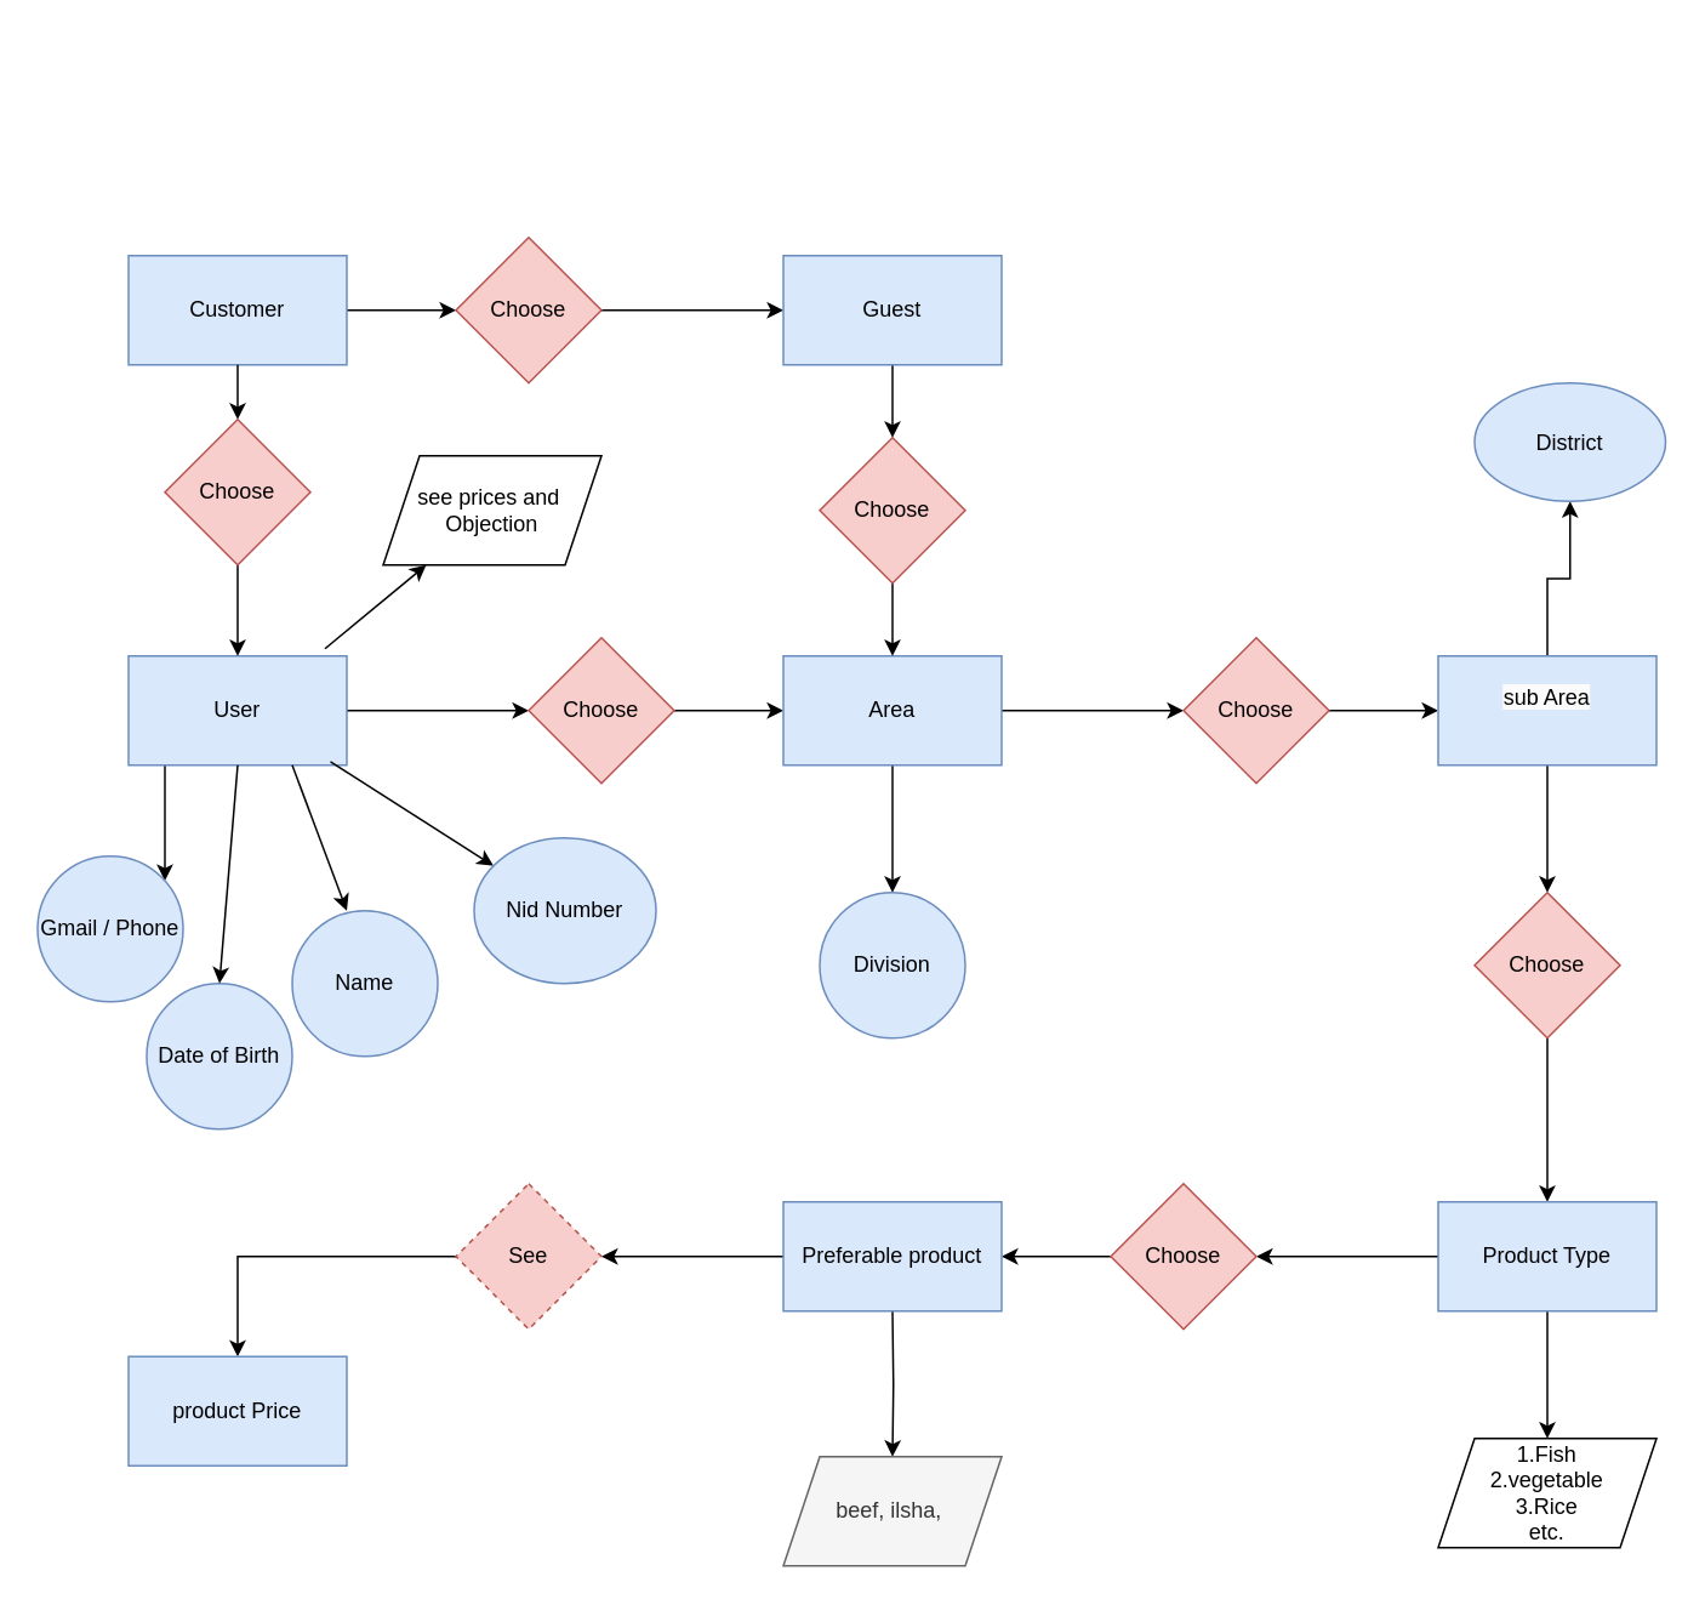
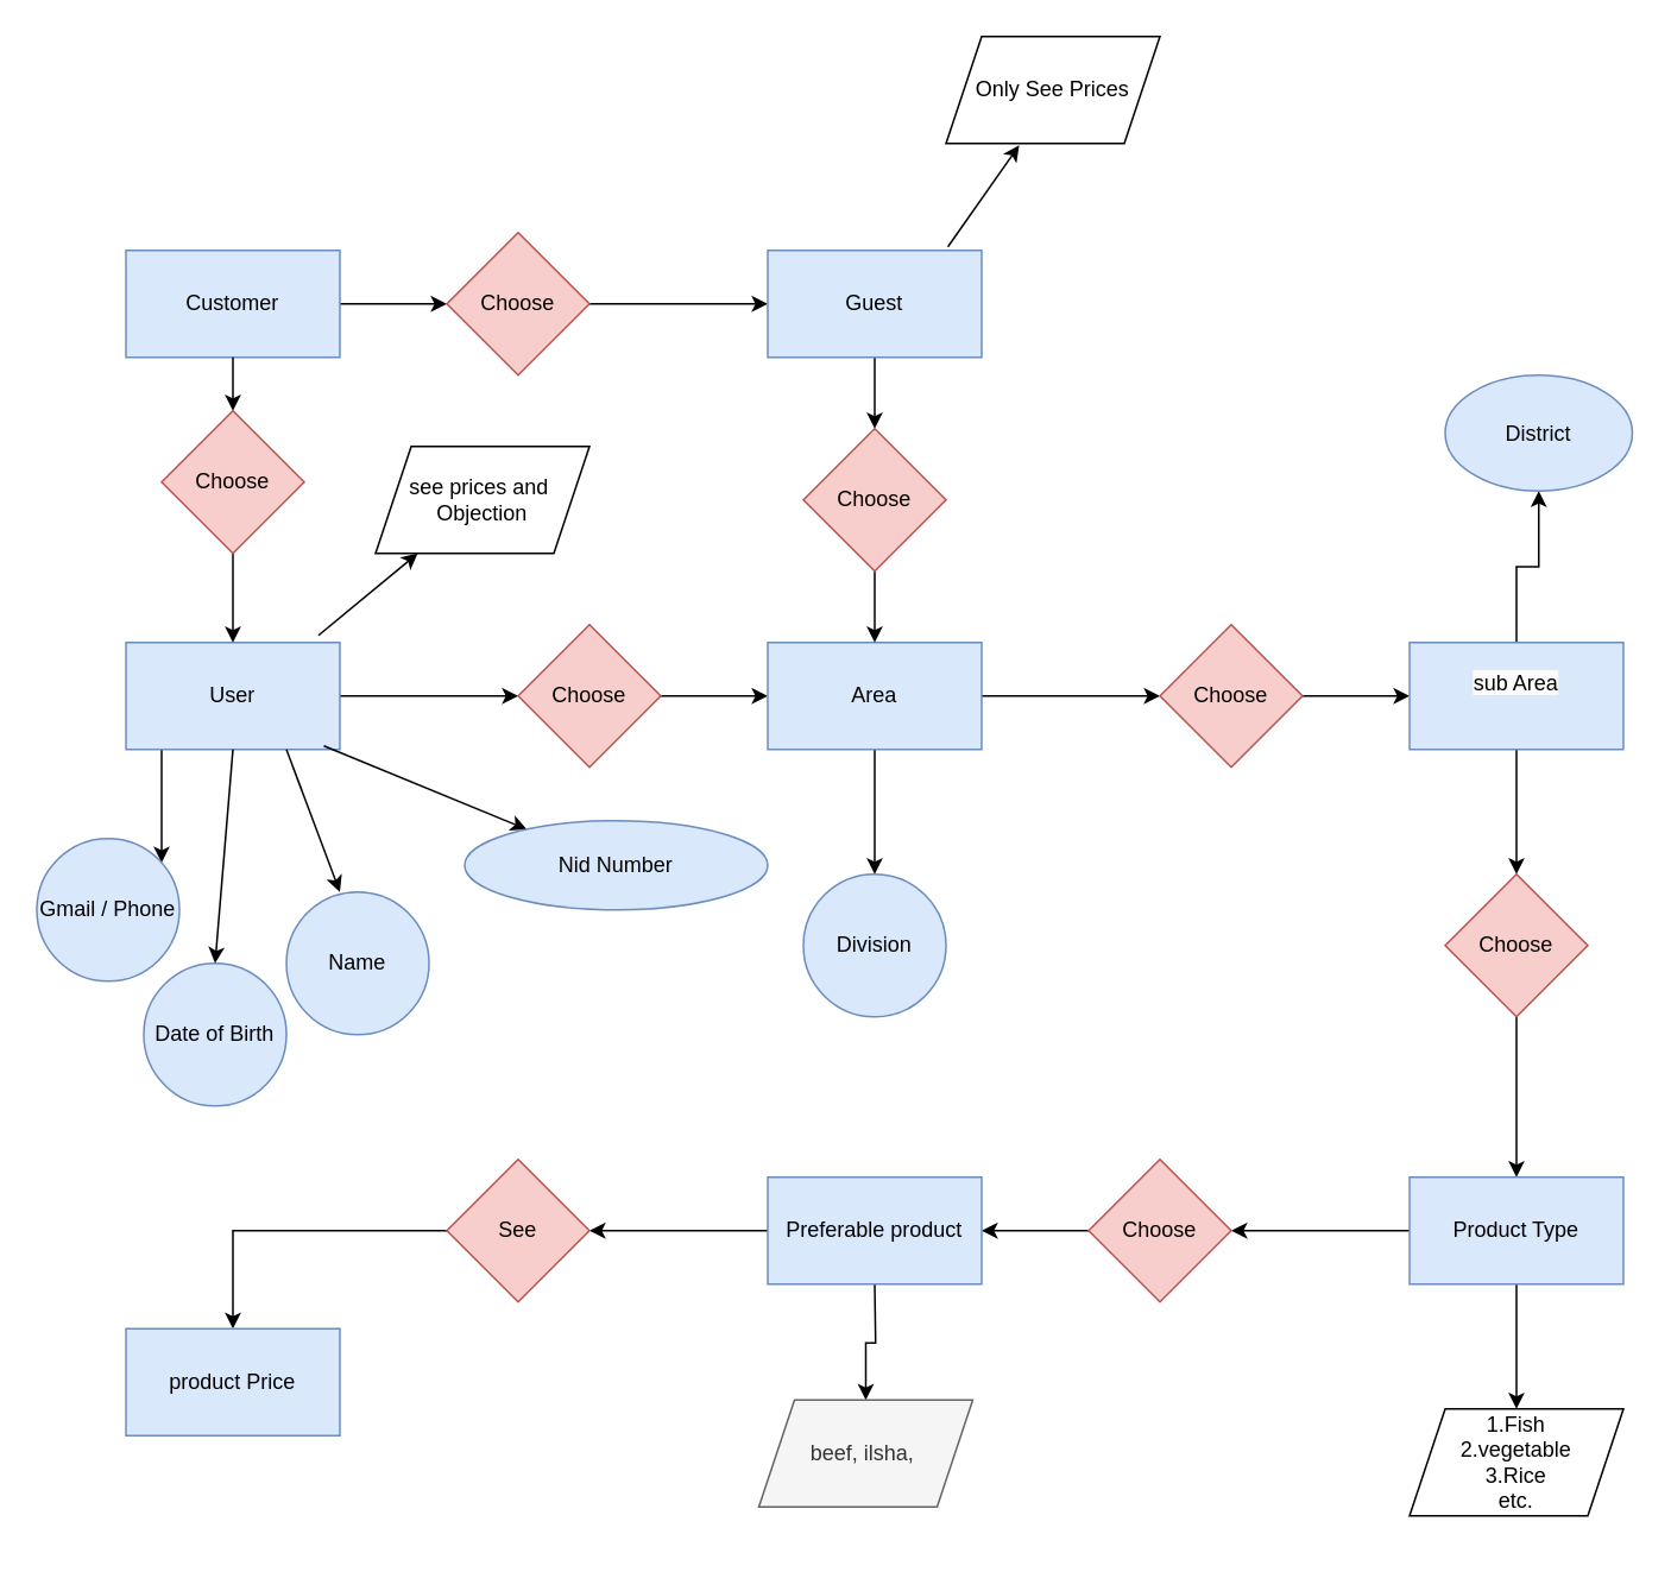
+ <mxCell id="41" value="Only See Prices" style="shape=parallelogram;perimeter=parallelogramPerimeter;whiteSpace=wrap;html=1;fixedSize=1;" vertex="1" parent="1"><mxGeometry x="530" y="20" width="120" height="60" as="geometry" /></mxCell>
+ <mxCell id="42" value="" style="endArrow=classic;html=1;rounded=0;entryX=0.342;entryY=1.017;entryDx=0;entryDy=0;entryPerimeter=0;exitX=0.842;exitY=-0.033;exitDx=0;exitDy=0;exitPerimeter=0;" edge="1" parent="1" source="31" target="41"><mxGeometry width="50" height="50" relative="1" as="geometry"><mxPoint x="450" y="160" as="sourcePoint" /><mxPoint x="500" y="110" as="targetPoint" /></mxGeometry></mxCell>
- <mxCell id="38" value="Nid Number" style="ellipse;whiteSpace=wrap;html=1;fillColor=#dae8fc;strokeColor=#6c8ebf;" vertex="1" parent="1"><mxGeometry x="260" y="460" width="100" height="80" as="geometry" /></mxCell>
+ <mxCell id="38" value="Nid Number" style="ellipse;whiteSpace=wrap;html=1;fillColor=#dae8fc;strokeColor=#6c8ebf;" vertex="1" parent="1"><mxGeometry x="260" y="460" width="170" height="50" as="geometry" /></mxCell>
- <mxCell id="52" value="See" style="rhombus;whiteSpace=wrap;html=1;rounded=0;fillColor=#f8cecc;strokeColor=#b85450;dashed=1;" vertex="1" parent="1"><mxGeometry x="250" y="650" width="80" height="80" as="geometry" /></mxCell>
+ <mxCell id="52" value="See" style="rhombus;whiteSpace=wrap;html=1;rounded=0;fillColor=#f8cecc;strokeColor=#b85450;" vertex="1" parent="1"><mxGeometry x="250" y="650" width="80" height="80" as="geometry" /></mxCell>
- <mxCell id="48" value="beef, ilsha,&amp;nbsp;" style="shape=parallelogram;perimeter=parallelogramPerimeter;whiteSpace=wrap;html=1;fixedSize=1;fillColor=#f5f5f5;strokeColor=#666666;rounded=0;fontColor=#333333;" vertex="1" parent="1"><mxGeometry x="430" y="800" width="120" height="60" as="geometry" /></mxCell>
+ <mxCell id="48" value="beef, ilsha,&amp;nbsp;" style="shape=parallelogram;perimeter=parallelogramPerimeter;whiteSpace=wrap;html=1;fixedSize=1;fillColor=#f5f5f5;strokeColor=#666666;rounded=0;fontColor=#333333;" vertex="1" parent="1"><mxGeometry x="425" y="785" width="120" height="60" as="geometry" /></mxCell>
